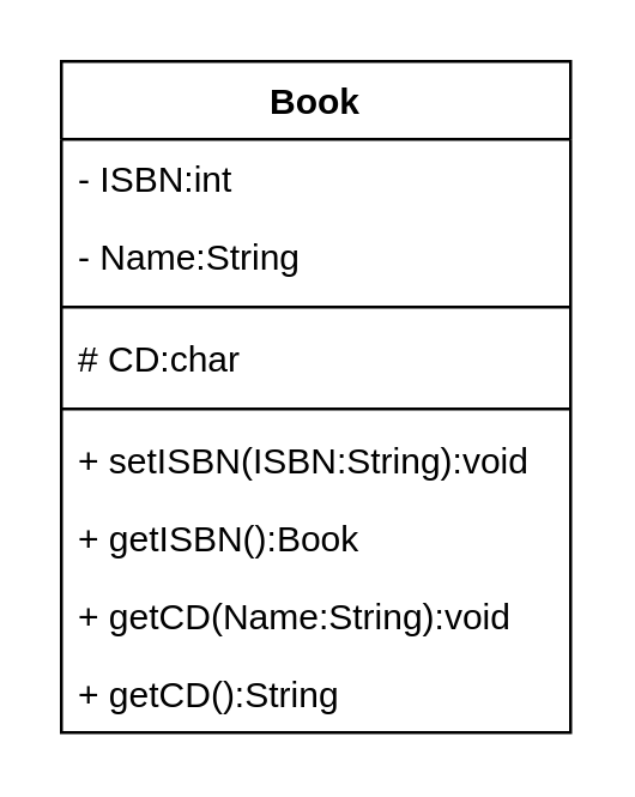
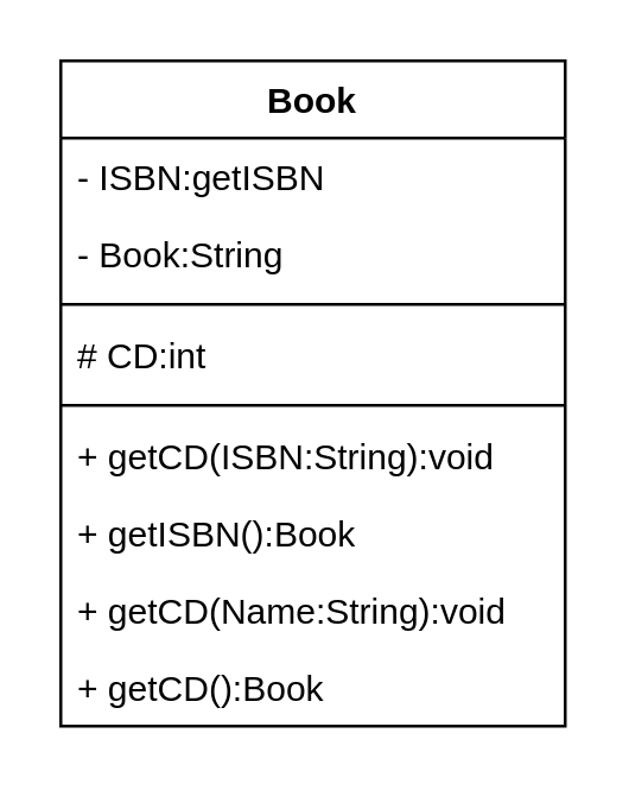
- <mxCell id="3" value="- ISBN:int" style="text;strokeColor=none;fillColor=none;align=left;verticalAlign=top;spacingLeft=4;spacingRight=4;overflow=hidden;rotatable=0;points=[[0,0.5],[1,0.5]];portConstraint=eastwest;" vertex="1" parent="2"><mxGeometry y="26" width="170" height="26" as="geometry" /></mxCell>
+ <mxCell id="3" value="- ISBN:getISBN" style="text;strokeColor=none;fillColor=none;align=left;verticalAlign=top;spacingLeft=4;spacingRight=4;overflow=hidden;rotatable=0;points=[[0,0.5],[1,0.5]];portConstraint=eastwest;" vertex="1" parent="2"><mxGeometry y="26" width="170" height="26" as="geometry" /></mxCell>
- <mxCell id="4" value="- Name:String" style="text;strokeColor=none;fillColor=none;align=left;verticalAlign=top;spacingLeft=4;spacingRight=4;overflow=hidden;rotatable=0;points=[[0,0.5],[1,0.5]];portConstraint=eastwest;" vertex="1" parent="2"><mxGeometry y="52" width="170" height="26" as="geometry" /></mxCell>
+ <mxCell id="4" value="- Book:String" style="text;strokeColor=none;fillColor=none;align=left;verticalAlign=top;spacingLeft=4;spacingRight=4;overflow=hidden;rotatable=0;points=[[0,0.5],[1,0.5]];portConstraint=eastwest;" vertex="1" parent="2"><mxGeometry y="52" width="170" height="26" as="geometry" /></mxCell>
- <mxCell id="6" value="# CD:char" style="text;strokeColor=none;fillColor=none;align=left;verticalAlign=top;spacingLeft=4;spacingRight=4;overflow=hidden;rotatable=0;points=[[0,0.5],[1,0.5]];portConstraint=eastwest;" vertex="1" parent="2"><mxGeometry y="86" width="170" height="26" as="geometry" /></mxCell>
+ <mxCell id="6" value="# CD:int" style="text;strokeColor=none;fillColor=none;align=left;verticalAlign=top;spacingLeft=4;spacingRight=4;overflow=hidden;rotatable=0;points=[[0,0.5],[1,0.5]];portConstraint=eastwest;" vertex="1" parent="2"><mxGeometry y="86" width="170" height="26" as="geometry" /></mxCell>
- <mxCell id="8" value="+ setISBN(ISBN:String):void" style="text;strokeColor=none;fillColor=none;align=left;verticalAlign=top;spacingLeft=4;spacingRight=4;overflow=hidden;rotatable=0;points=[[0,0.5],[1,0.5]];portConstraint=eastwest;" vertex="1" parent="2"><mxGeometry y="120" width="170" height="26" as="geometry" /></mxCell>
+ <mxCell id="8" value="+ getCD(ISBN:String):void" style="text;strokeColor=none;fillColor=none;align=left;verticalAlign=top;spacingLeft=4;spacingRight=4;overflow=hidden;rotatable=0;points=[[0,0.5],[1,0.5]];portConstraint=eastwest;" vertex="1" parent="2"><mxGeometry y="120" width="170" height="26" as="geometry" /></mxCell>
- <mxCell id="11" value="+ getCD():String" style="text;strokeColor=none;fillColor=none;align=left;verticalAlign=top;spacingLeft=4;spacingRight=4;overflow=hidden;rotatable=0;points=[[0,0.5],[1,0.5]];portConstraint=eastwest;" vertex="1" parent="2"><mxGeometry y="198" width="170" height="26" as="geometry" /></mxCell>
+ <mxCell id="11" value="+ getCD():Book" style="text;strokeColor=none;fillColor=none;align=left;verticalAlign=top;spacingLeft=4;spacingRight=4;overflow=hidden;rotatable=0;points=[[0,0.5],[1,0.5]];portConstraint=eastwest;" vertex="1" parent="2"><mxGeometry y="198" width="170" height="26" as="geometry" /></mxCell>
